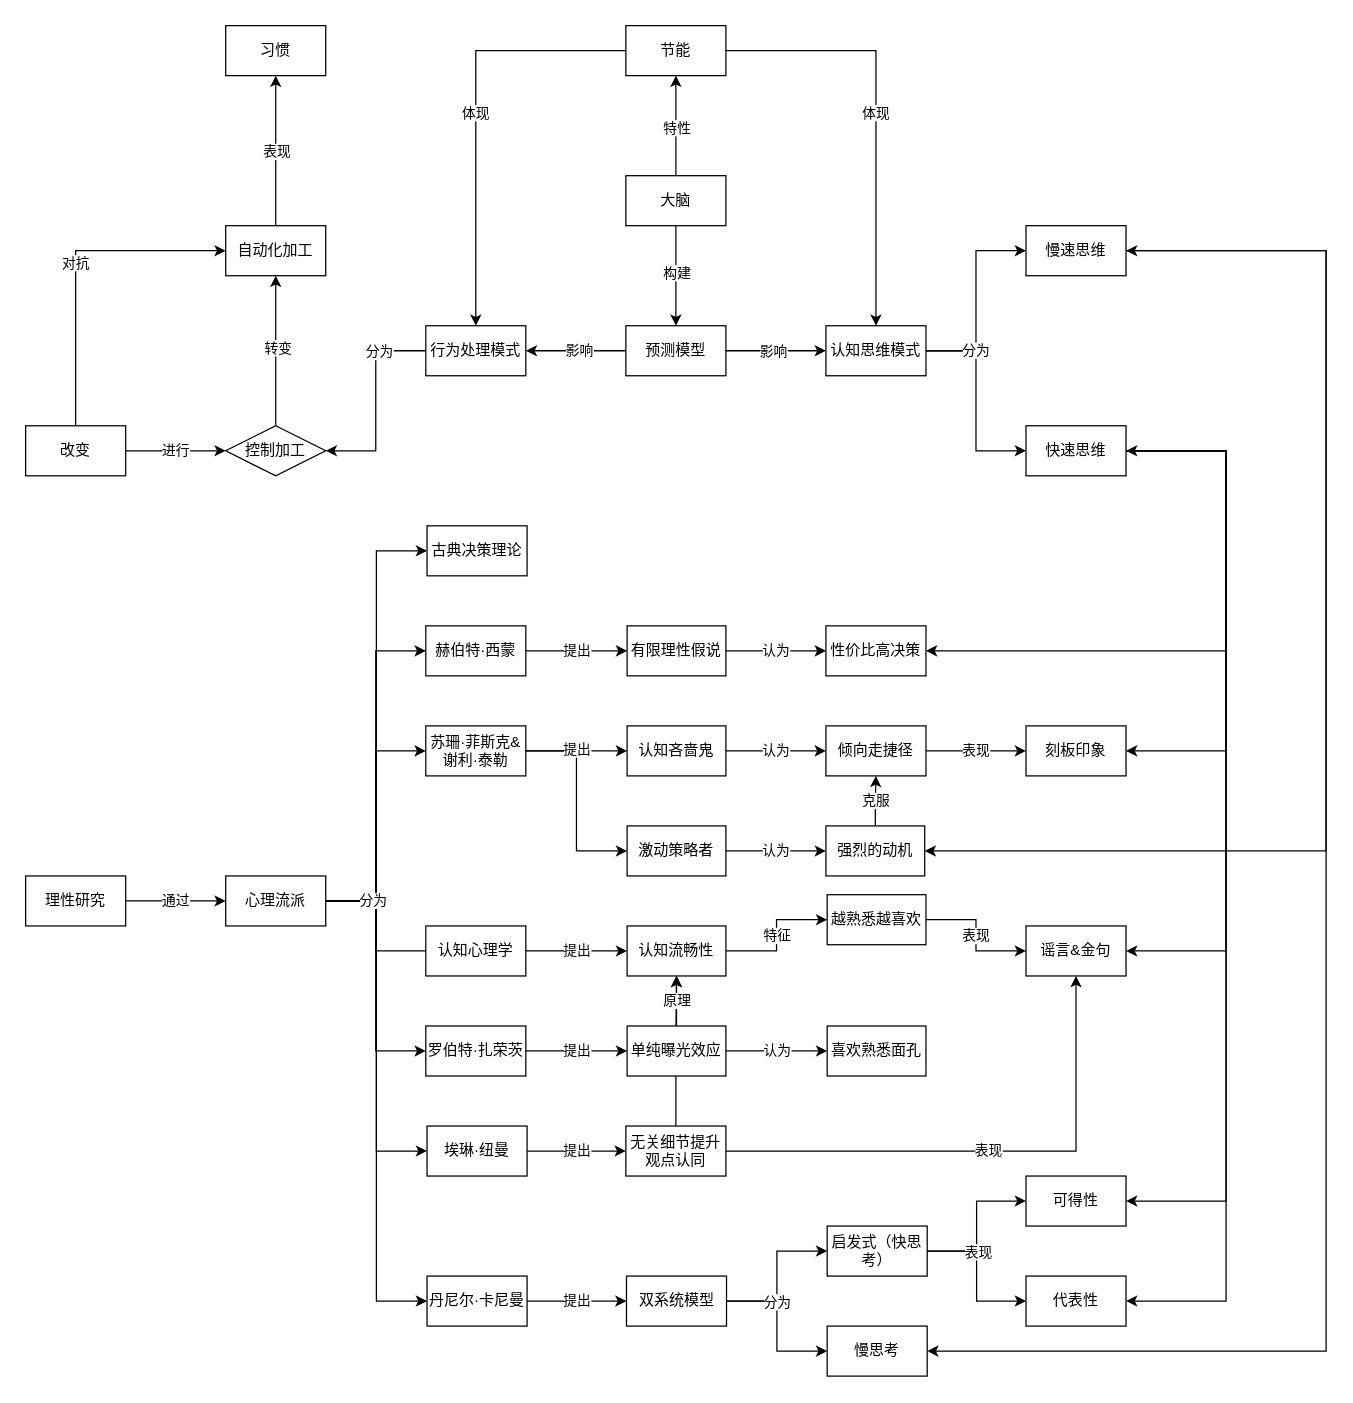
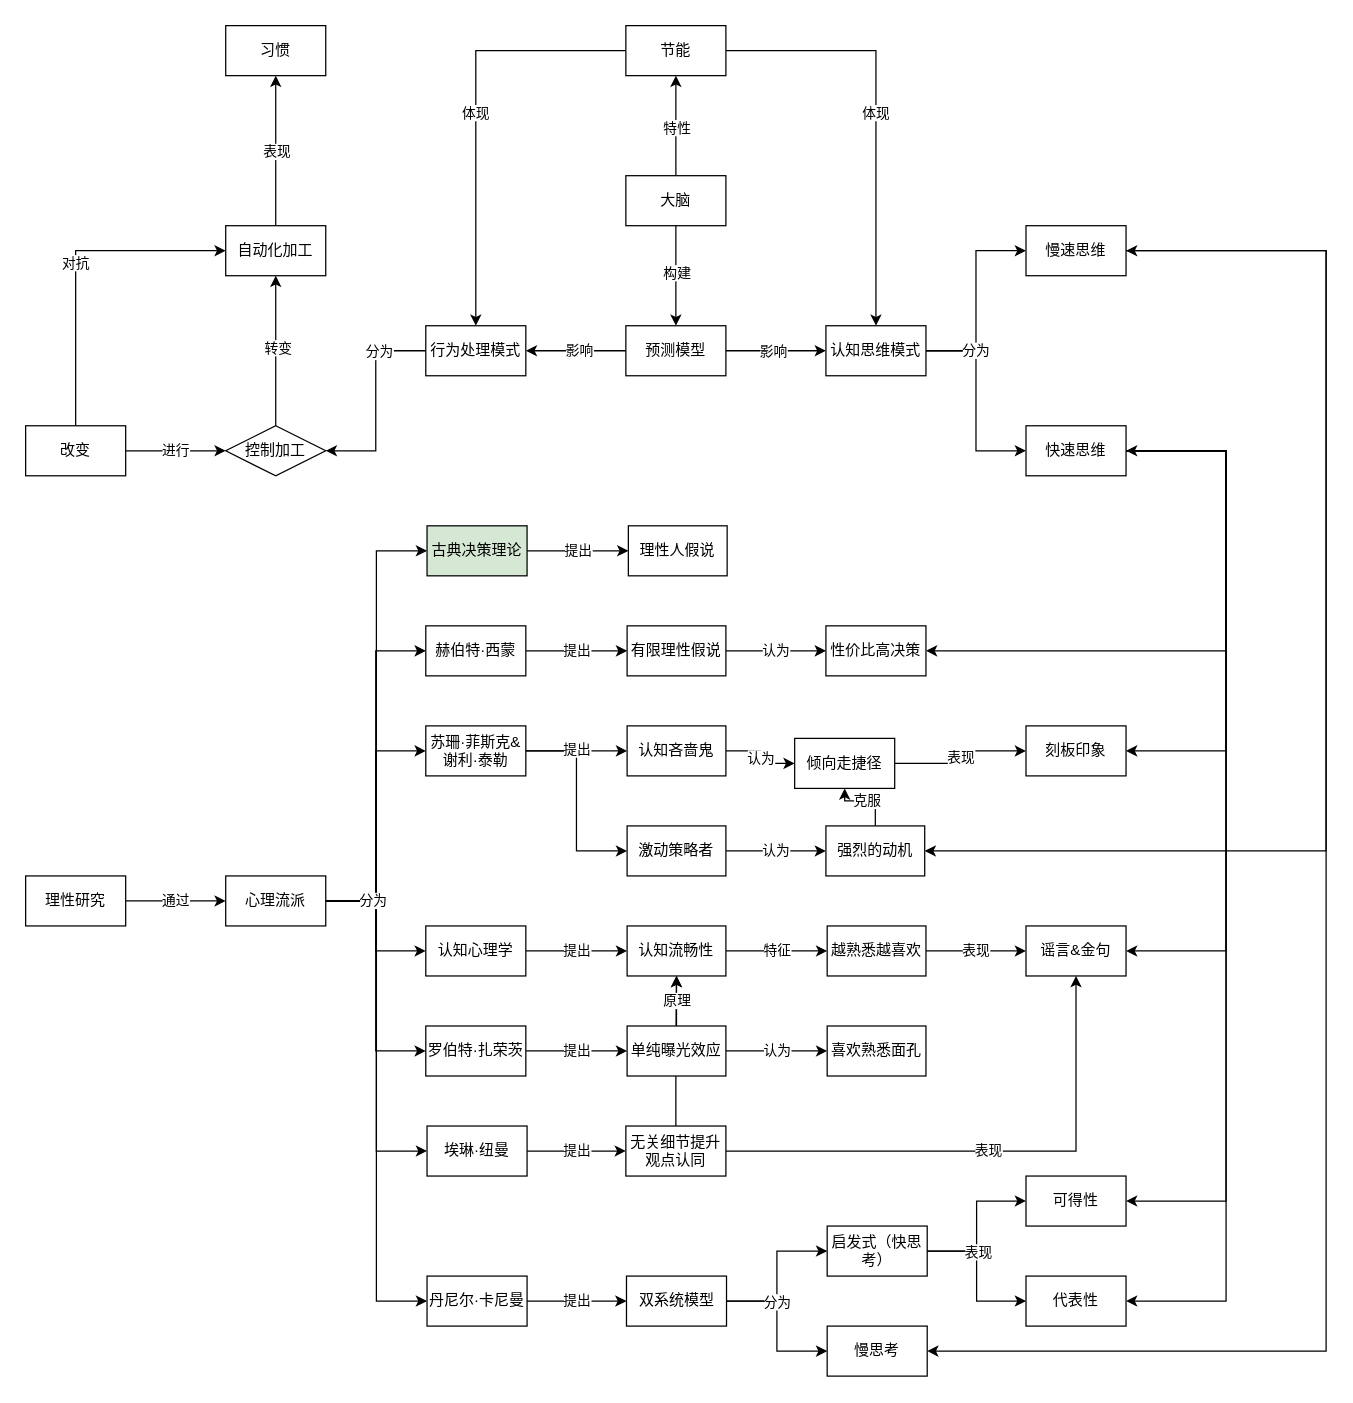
- <mxCell id="60" value="古典决策理论" style="rounded=0;whiteSpace=wrap;html=1;container=0;" parent="1" vertex="1"><mxGeometry x="341" y="420" width="80" height="40" as="geometry" /></mxCell>
+ <mxCell id="60" value="古典决策理论" style="rounded=0;whiteSpace=wrap;html=1;container=0;fillColor=#d5e8d4;" parent="1" vertex="1"><mxGeometry x="341" y="420" width="80" height="40" as="geometry" /></mxCell>
+ <mxCell id="59" value="提出" style="edgeStyle=orthogonalEdgeStyle;rounded=0;orthogonalLoop=1;jettySize=auto;html=1;" parent="1" source="60" target="58" edge="1"><mxGeometry relative="1" as="geometry" /></mxCell>
+ <mxCell id="58" value="理性人假说" style="rounded=0;whiteSpace=wrap;html=1;container=0;" parent="1" vertex="1"><mxGeometry x="502" y="420" width="79" height="40" as="geometry" /></mxCell>
- <mxCell id="29" value="倾向走捷径" style="rounded=0;whiteSpace=wrap;html=1;container=0;" parent="1" vertex="1"><mxGeometry x="660" y="580" width="80" height="40" as="geometry" /></mxCell>
+ <mxCell id="29" value="倾向走捷径" style="rounded=0;whiteSpace=wrap;html=1;container=0;" parent="1" vertex="1"><mxGeometry x="635" y="590" width="80" height="40" as="geometry" /></mxCell>
- <mxCell id="71" value="越熟悉越喜欢" style="rounded=0;whiteSpace=wrap;html=1;container=0;" parent="1" vertex="1"><mxGeometry x="661" y="715" width="79" height="40" as="geometry" /></mxCell>
+ <mxCell id="71" value="越熟悉越喜欢" style="rounded=0;whiteSpace=wrap;html=1;container=0;" parent="1" vertex="1"><mxGeometry x="661" y="740" width="79" height="40" as="geometry" /></mxCell>
- <mxCell id="52" style="edgeStyle=orthogonalEdgeStyle;rounded=0;orthogonalLoop=1;jettySize=auto;html=1;entryX=0;entryY=0.5;entryDx=0;entryDy=0;endArrow=none;" parent="1" source="57" target="69" edge="1"><mxGeometry relative="1" as="geometry" /></mxCell>
+ <mxCell id="52" style="edgeStyle=orthogonalEdgeStyle;rounded=0;orthogonalLoop=1;jettySize=auto;html=1;entryX=0;entryY=0.5;entryDx=0;entryDy=0;" parent="1" source="57" target="69" edge="1"><mxGeometry relative="1" as="geometry" /></mxCell>
